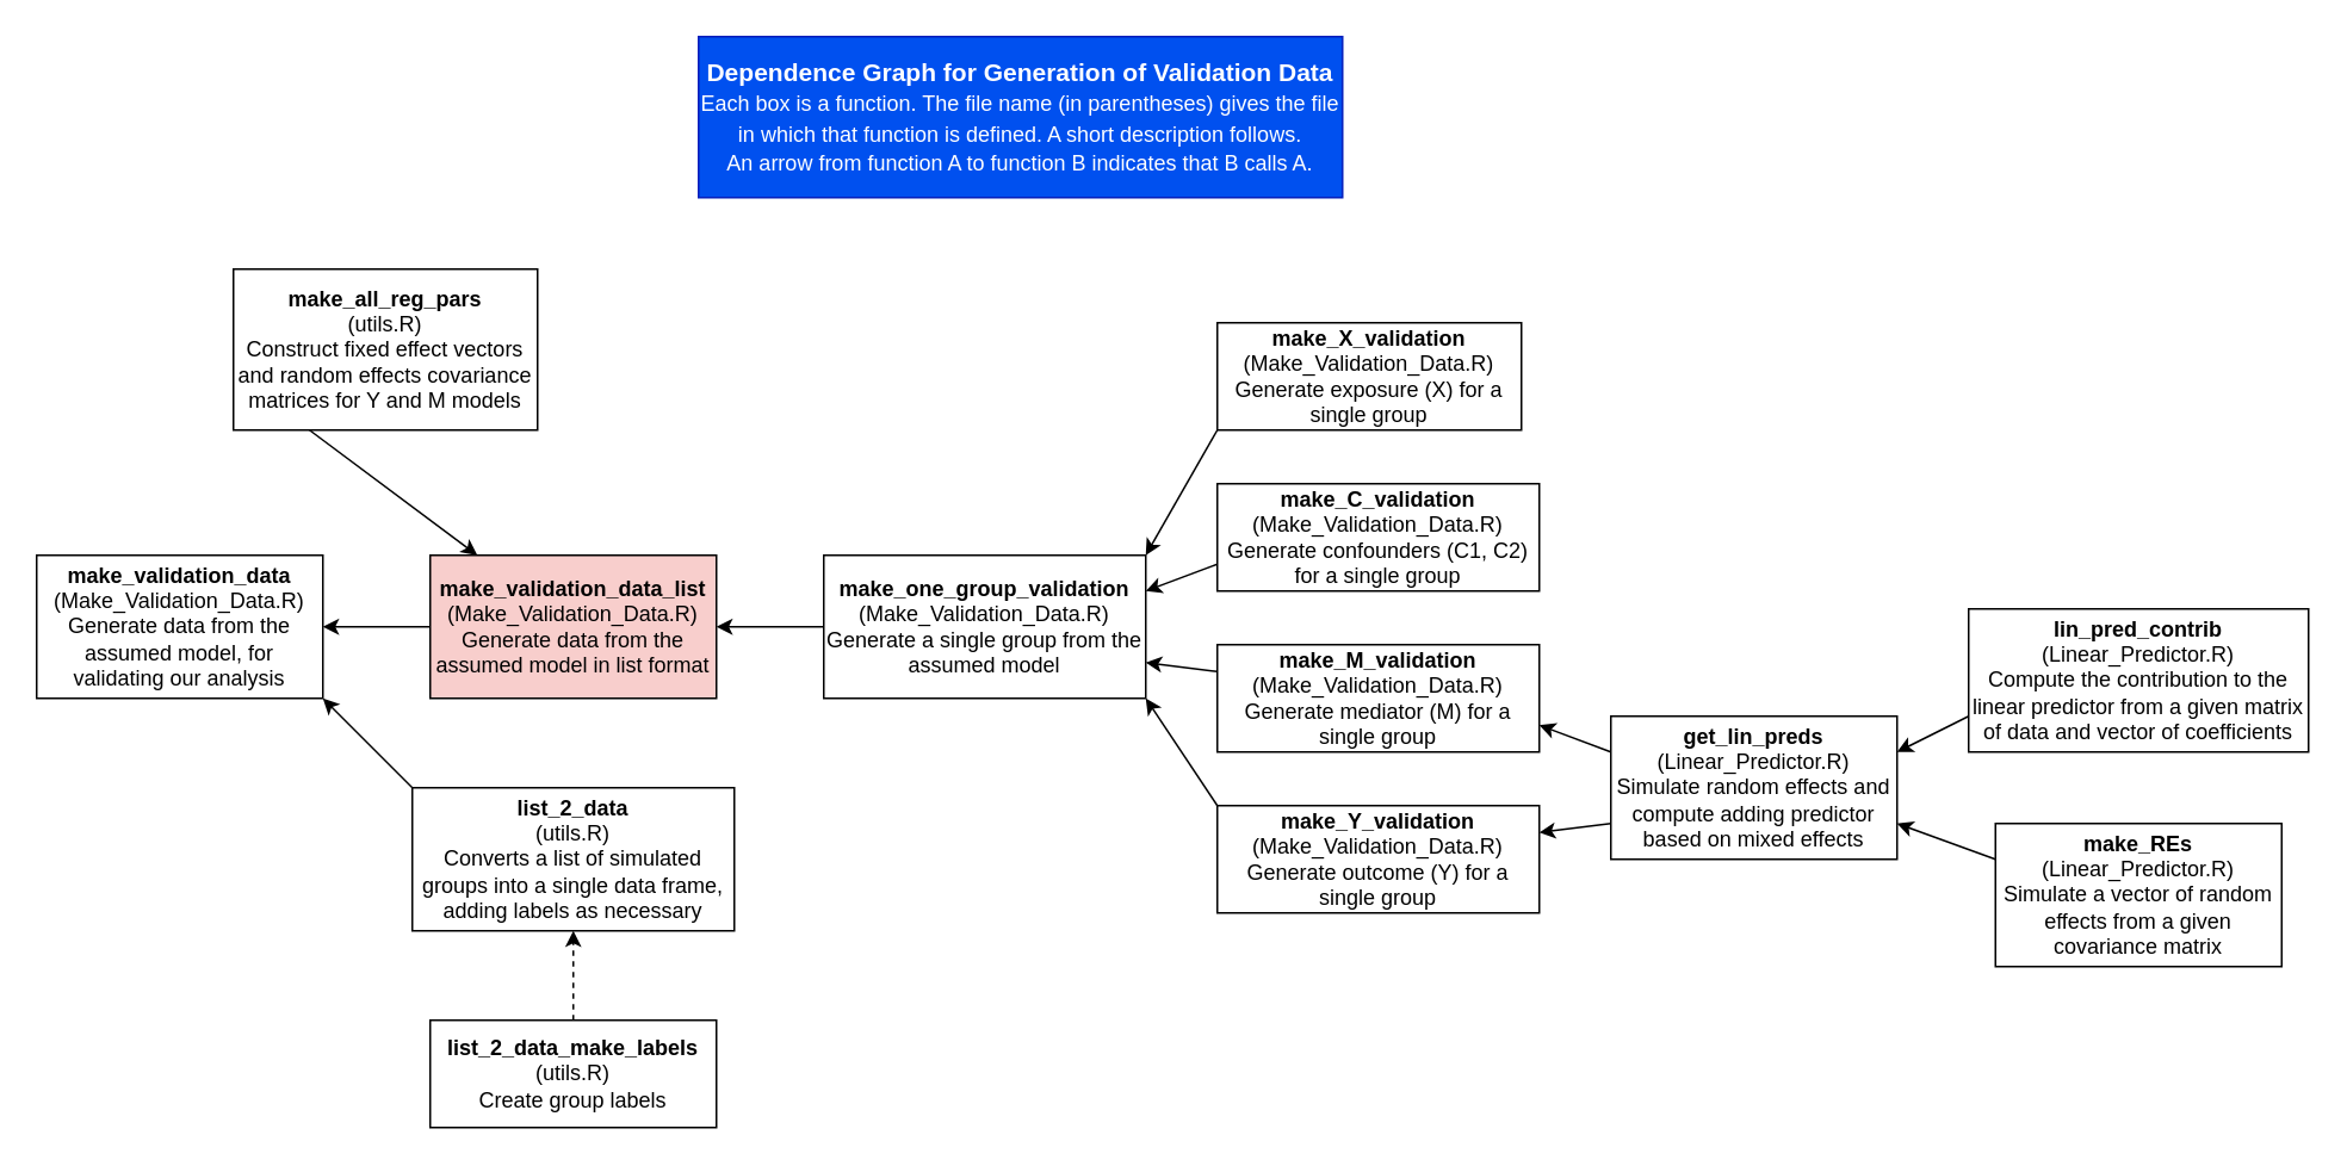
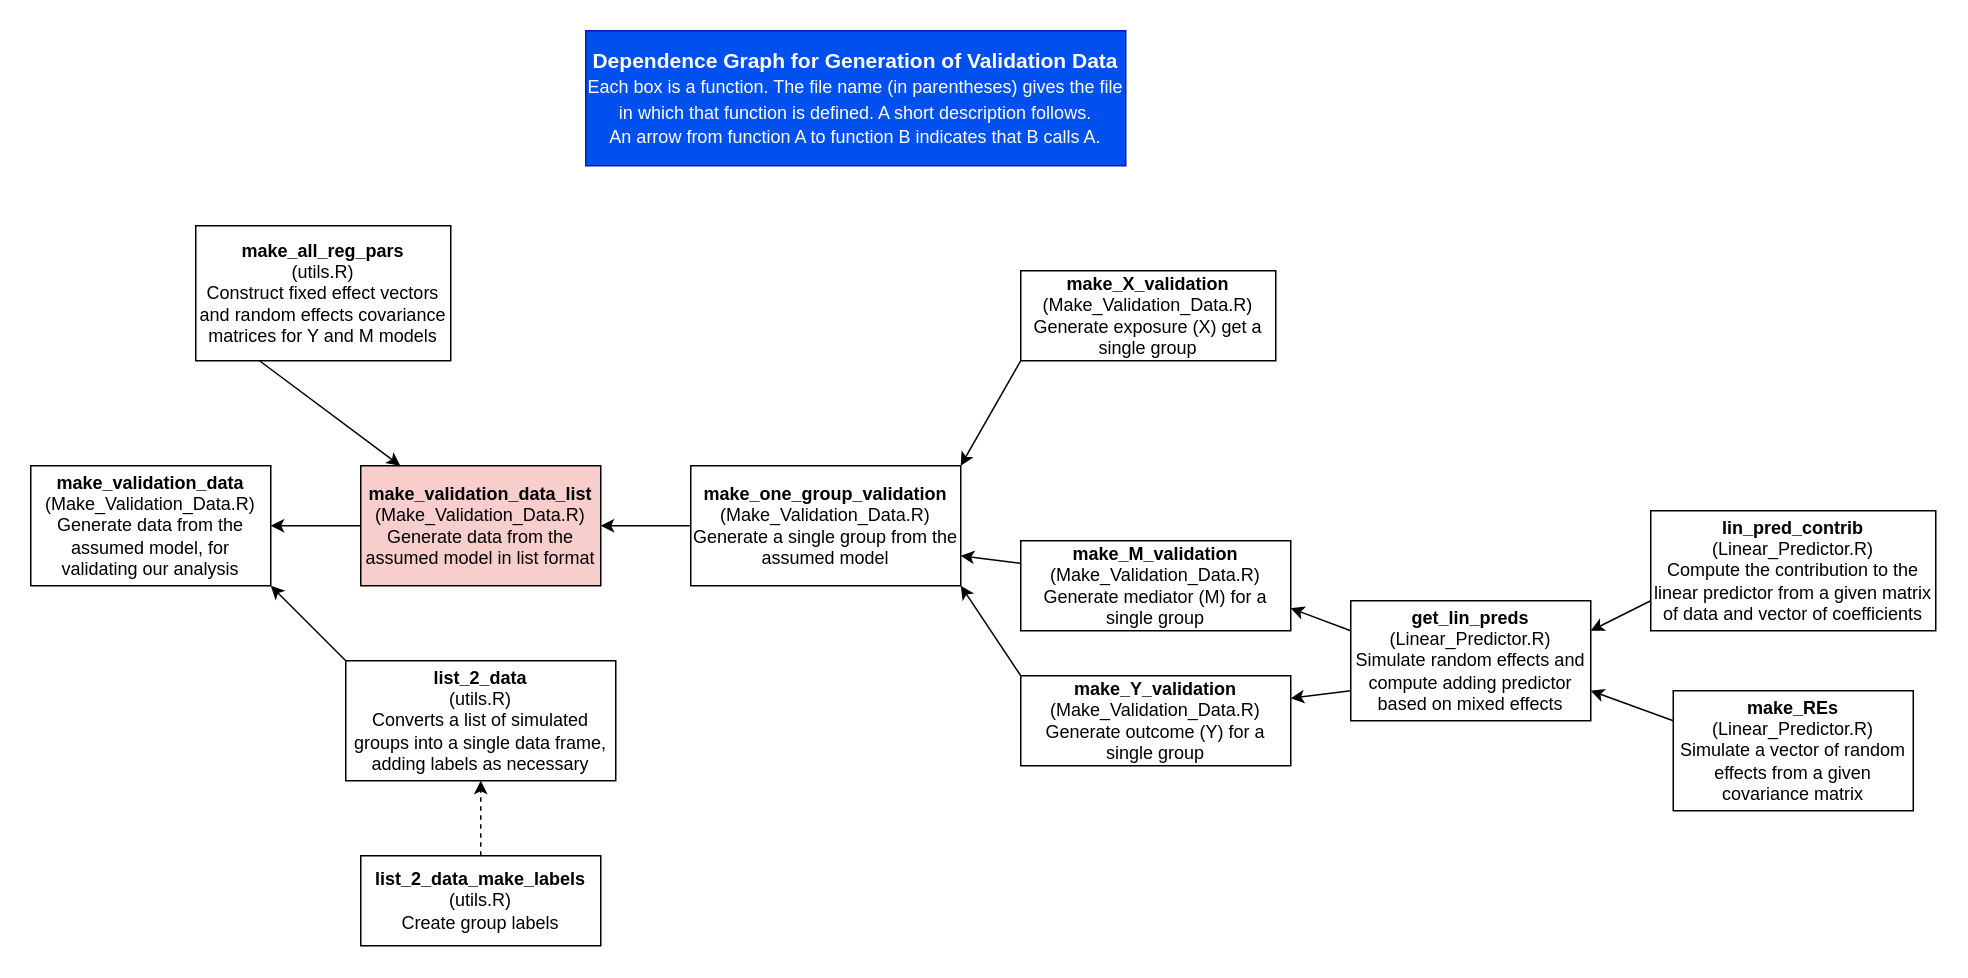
- <mxCell id="14" value="&lt;b&gt;make_X_validation&lt;/b&gt;&lt;br&gt;(Make_Validation_Data.R)&lt;br&gt;Generate exposure (X) for a single group" style="rounded=0;whiteSpace=wrap;html=1;" parent="1" vertex="1"><mxGeometry x="680" y="180" width="170" height="60" as="geometry" /></mxCell>
+ <mxCell id="14" value="&lt;b&gt;make_X_validation&lt;/b&gt;&lt;br&gt;(Make_Validation_Data.R)&lt;br&gt;Generate exposure (X) get a single group" style="rounded=0;whiteSpace=wrap;html=1;" parent="1" vertex="1"><mxGeometry x="680" y="180" width="170" height="60" as="geometry" /></mxCell>
- <mxCell id="16" value="&lt;b&gt;make_C_validation&lt;/b&gt;&lt;br&gt;(Make_Validation_Data.R)&lt;br&gt;Generate confounders (C1, C2) for a single group" style="rounded=0;whiteSpace=wrap;html=1;" parent="1" vertex="1"><mxGeometry x="680" y="270" width="180" height="60" as="geometry" /></mxCell>
- <mxCell id="15" style="edgeStyle=none;html=1;exitX=0;exitY=0.75;exitDx=0;exitDy=0;entryX=1;entryY=0.25;entryDx=0;entryDy=0;" parent="1" source="16" target="10" edge="1"><mxGeometry relative="1" as="geometry" /></mxCell>
